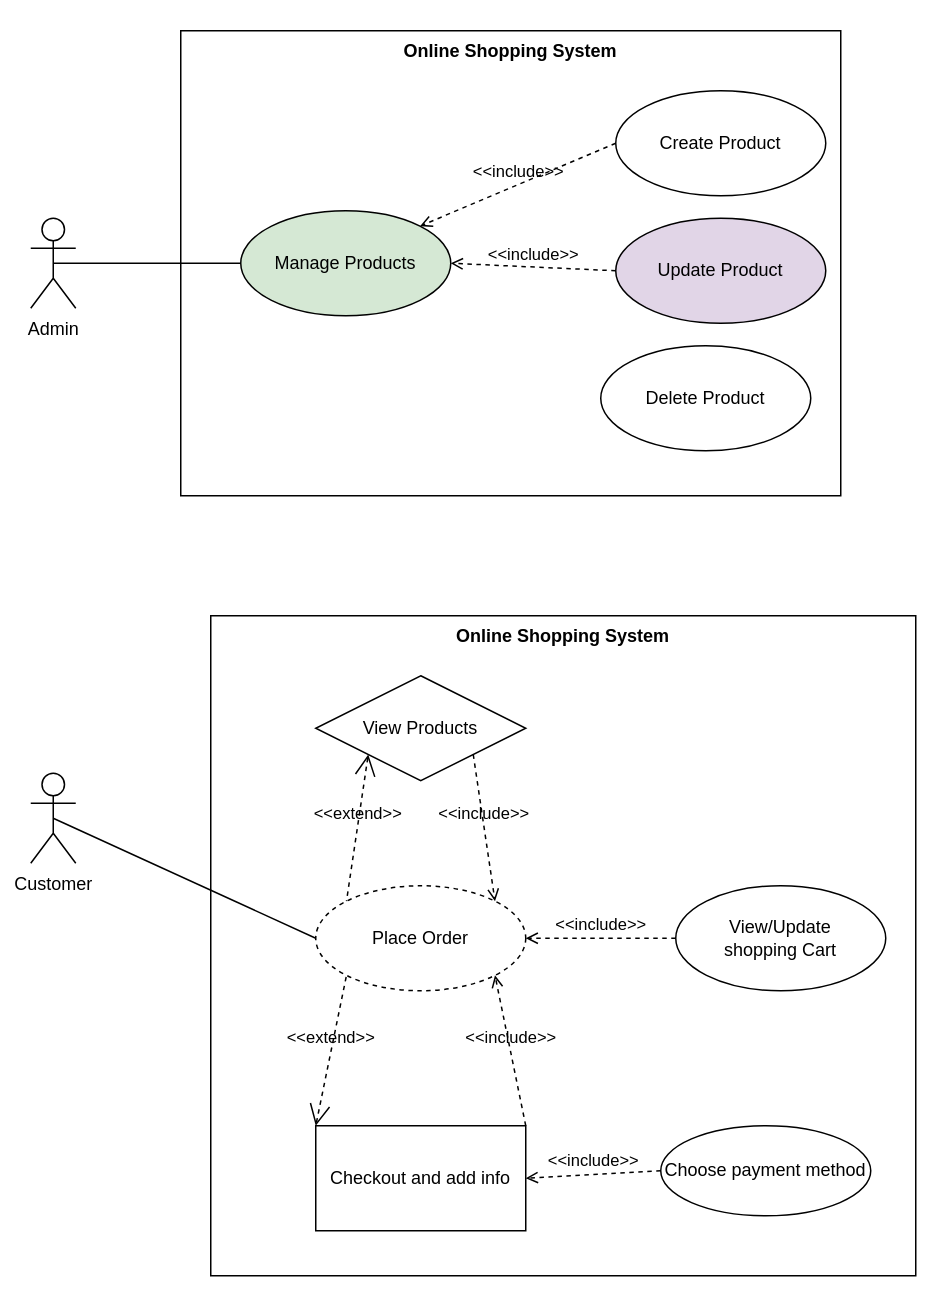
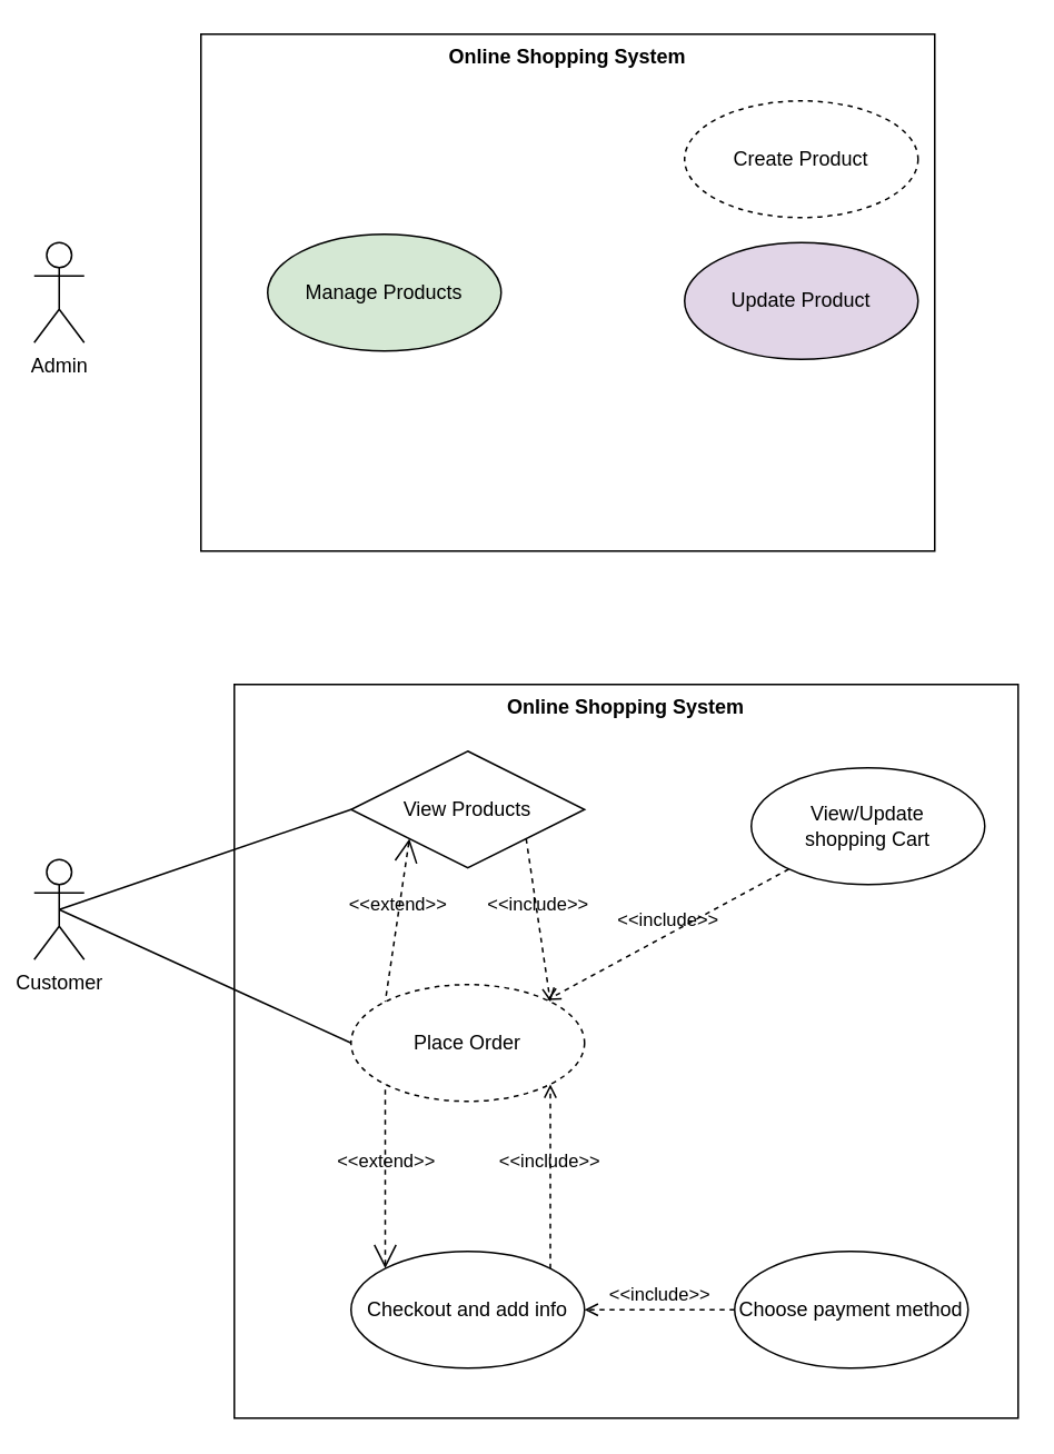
- <mxCell id="3" value="Create Product" style="ellipse;whiteSpace=wrap;html=1;" vertex="1" parent="1"><mxGeometry x="410" y="60" width="140" height="70" as="geometry" /></mxCell>
+ <mxCell id="3" value="Create Product" style="ellipse;whiteSpace=wrap;html=1;dashed=1;" vertex="1" parent="1"><mxGeometry x="410" y="60" width="140" height="70" as="geometry" /></mxCell>
- <mxCell id="9" value="&amp;lt;&amp;lt;include&amp;gt;&amp;gt;" style="edgeStyle=none;html=1;endArrow=open;verticalAlign=bottom;dashed=1;labelBackgroundColor=none;entryX=1;entryY=0;entryDx=0;entryDy=0;exitX=0;exitY=0.5;exitDx=0;exitDy=0;" edge="1" parent="1" source="3" target="7"><mxGeometry width="160" relative="1" as="geometry"><mxPoint x="300" y="240" as="sourcePoint" /><mxPoint x="460" y="240" as="targetPoint" /></mxGeometry></mxCell>
- <mxCell id="8" value="" style="edgeStyle=none;html=1;endArrow=none;verticalAlign=bottom;exitX=0.5;exitY=0.5;exitDx=0;exitDy=0;exitPerimeter=0;entryX=0;entryY=0.5;entryDx=0;entryDy=0;" edge="1" parent="1" source="4" target="7"><mxGeometry width="160" relative="1" as="geometry"><mxPoint x="300" y="240" as="sourcePoint" /><mxPoint x="460" y="240" as="targetPoint" /></mxGeometry></mxCell>
- <mxCell id="10" value="&amp;lt;&amp;lt;include&amp;gt;&amp;gt;" style="edgeStyle=none;html=1;endArrow=open;verticalAlign=bottom;dashed=1;labelBackgroundColor=none;exitX=0;exitY=0.5;exitDx=0;exitDy=0;entryX=1;entryY=0.5;entryDx=0;entryDy=0;" edge="1" parent="1" source="5" target="7"><mxGeometry width="160" relative="1" as="geometry"><mxPoint x="270" y="280" as="sourcePoint" /><mxPoint x="430" y="280" as="targetPoint" /></mxGeometry></mxCell>
- <mxCell id="6" value="Delete Product" style="ellipse;whiteSpace=wrap;html=1;" vertex="1" parent="1"><mxGeometry x="400" y="230" width="140" height="70" as="geometry" /></mxCell>
+ <mxCell id="21" value="" style="edgeStyle=none;html=1;endArrow=none;verticalAlign=bottom;entryX=0;entryY=0.5;entryDx=0;entryDy=0;exitX=0.5;exitY=0.5;exitDx=0;exitDy=0;exitPerimeter=0;" edge="1" parent="1" source="13" target="12"><mxGeometry width="160" relative="1" as="geometry"><mxPoint x="45" y="555" as="sourcePoint" /><mxPoint x="220" y="635" as="targetPoint" /></mxGeometry></mxCell>
- <mxCell id="14" value="View/Update&lt;br&gt;shopping Cart" style="ellipse;whiteSpace=wrap;html=1;" vertex="1" parent="1"><mxGeometry x="450" y="590" width="140" height="70" as="geometry" /></mxCell>
+ <mxCell id="14" value="View/Update&lt;br&gt;shopping Cart" style="ellipse;whiteSpace=wrap;html=1;" vertex="1" parent="1"><mxGeometry x="450" y="460" width="140" height="70" as="geometry" /></mxCell>
- <mxCell id="22" value="Choose payment method" style="ellipse;whiteSpace=wrap;html=1;" vertex="1" parent="1"><mxGeometry x="440" y="750" width="140" height="60" as="geometry" /></mxCell>
+ <mxCell id="22" value="Choose payment method" style="ellipse;whiteSpace=wrap;html=1;" vertex="1" parent="1"><mxGeometry x="440" y="750" width="140" height="70" as="geometry" /></mxCell>
- <mxCell id="15" value="Checkout and add info" style="whiteSpace=wrap;html=1;rounded=0;" vertex="1" parent="1"><mxGeometry x="210" y="750" width="140" height="70" as="geometry" /></mxCell>
+ <mxCell id="15" value="Checkout and add info" style="ellipse;whiteSpace=wrap;html=1;" vertex="1" parent="1"><mxGeometry x="210" y="750" width="140" height="70" as="geometry" /></mxCell>
